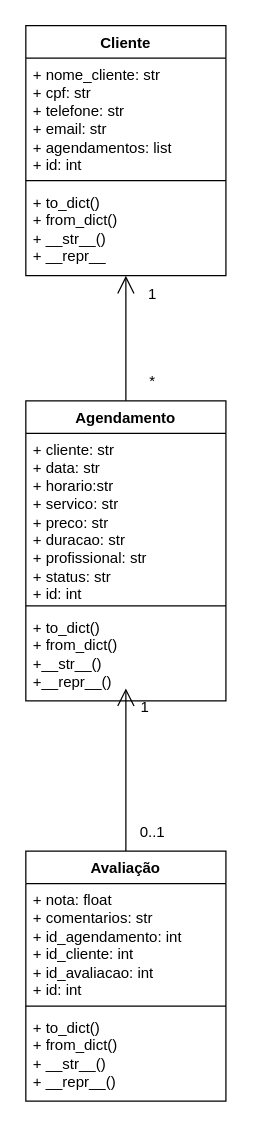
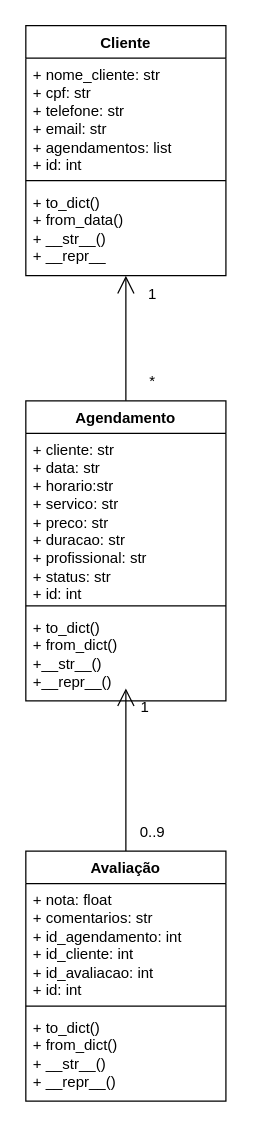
- <mxCell id="5" value="+ to_dict()&lt;div&gt;+ from_dict()&lt;/div&gt;&lt;div&gt;+ __str__()&lt;/div&gt;&lt;div&gt;+ __repr__&lt;/div&gt;" style="text;strokeColor=none;fillColor=none;align=left;verticalAlign=top;spacingLeft=4;spacingRight=4;overflow=hidden;rotatable=0;points=[[0,0.5],[1,0.5]];portConstraint=eastwest;whiteSpace=wrap;html=1;" vertex="1" parent="2"><mxGeometry y="128" width="160" height="72" as="geometry" /></mxCell>
+ <mxCell id="5" value="+ to_dict()&lt;div&gt;+ from_data()&lt;/div&gt;&lt;div&gt;+ __str__()&lt;/div&gt;&lt;div&gt;+ __repr__&lt;/div&gt;" style="text;strokeColor=none;fillColor=none;align=left;verticalAlign=top;spacingLeft=4;spacingRight=4;overflow=hidden;rotatable=0;points=[[0,0.5],[1,0.5]];portConstraint=eastwest;whiteSpace=wrap;html=1;" vertex="1" parent="2"><mxGeometry y="128" width="160" height="72" as="geometry" /></mxCell>
- <mxCell id="19" value="0..1" style="text;html=1;align=center;verticalAlign=middle;resizable=0;points=[];autosize=1;strokeColor=none;fillColor=none;" vertex="1" parent="1"><mxGeometry x="101" y="650" width="40" height="30" as="geometry" /></mxCell>
+ <mxCell id="19" value="0..9" style="text;html=1;align=center;verticalAlign=middle;resizable=0;points=[];autosize=1;strokeColor=none;fillColor=none;" vertex="1" parent="1"><mxGeometry x="101" y="650" width="40" height="30" as="geometry" /></mxCell>
